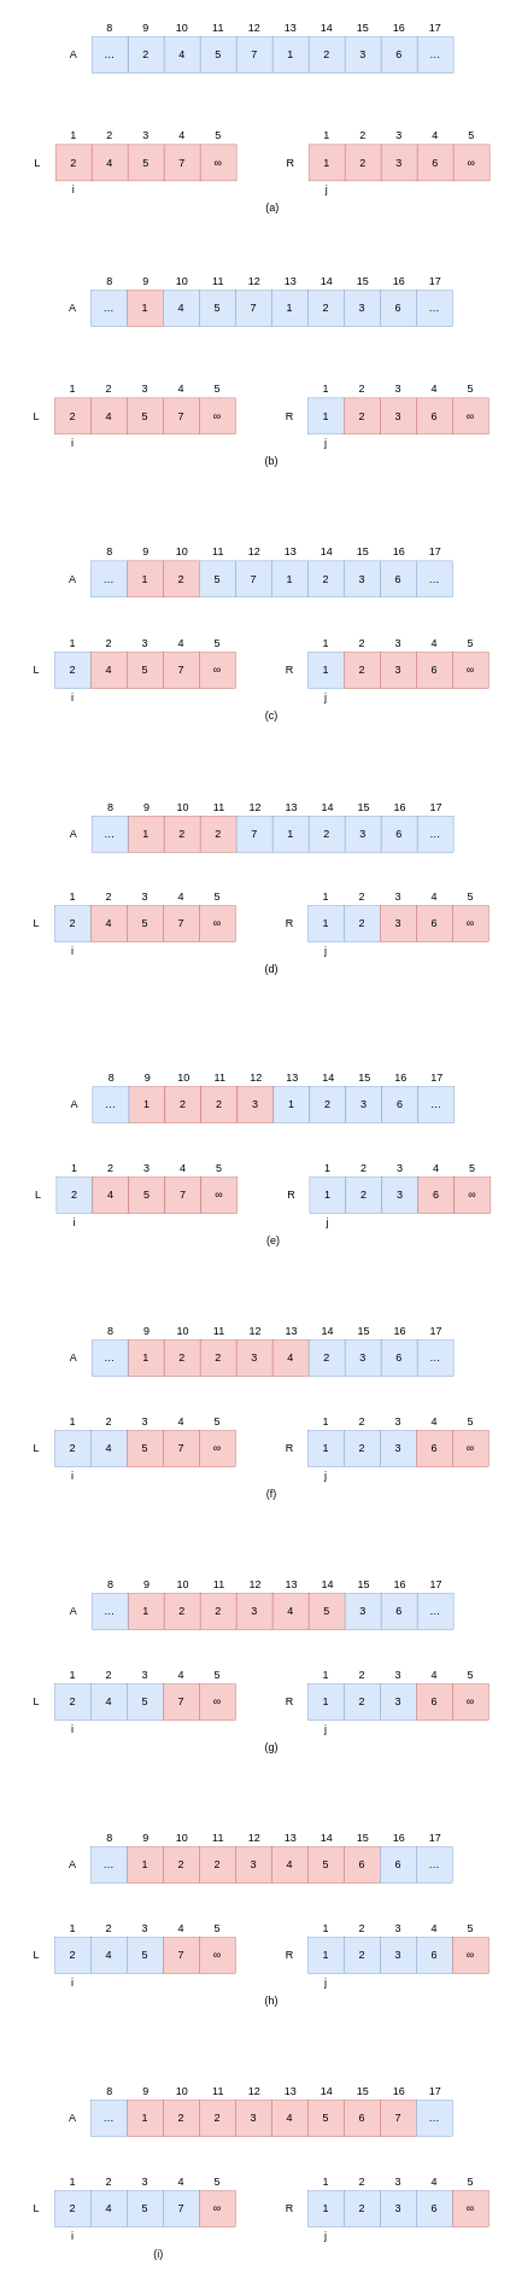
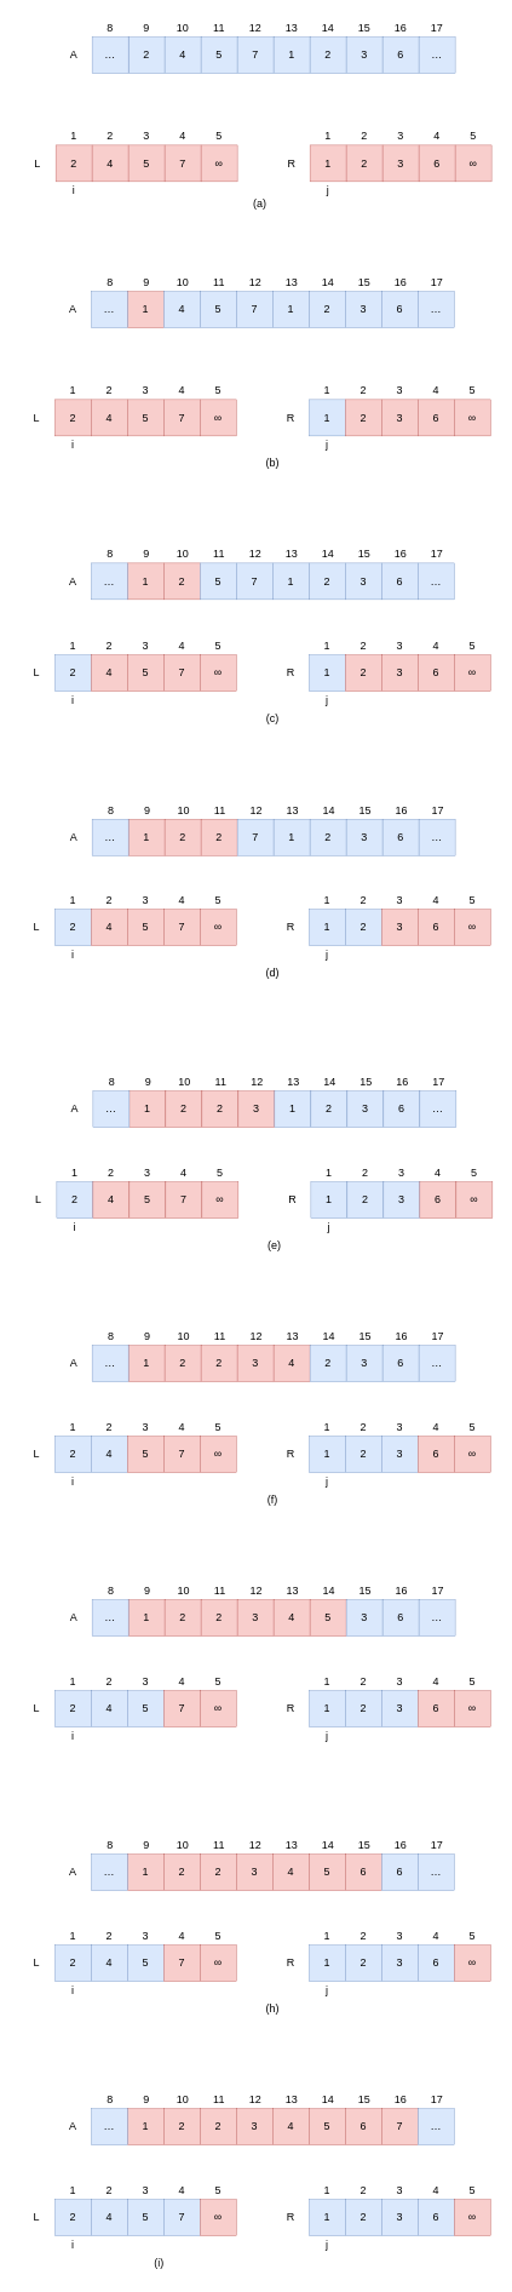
- <mxCell id="47" value="(a)" style="text;html=1;strokeColor=none;fillColor=none;align=center;verticalAlign=middle;whiteSpace=wrap;rounded=0;movable=1;resizable=1;rotatable=1;deletable=1;editable=1;locked=0;connectable=1;" vertex="1" parent="1"><mxGeometry x="281" y="219" width="40" height="20" as="geometry" /></mxCell>
+ <mxCell id="47" value="(a)" style="text;html=1;strokeColor=none;fillColor=none;align=center;verticalAlign=middle;whiteSpace=wrap;rounded=0;movable=1;resizable=1;rotatable=1;deletable=1;editable=1;locked=0;connectable=1;" vertex="1" parent="1"><mxGeometry x="266" y="214" width="40" height="20" as="geometry" /></mxCell>
- <mxCell id="323" value="(g)" style="text;html=1;strokeColor=none;fillColor=none;align=center;verticalAlign=middle;whiteSpace=wrap;rounded=0;movable=1;resizable=1;rotatable=1;deletable=1;editable=1;locked=0;connectable=1;" vertex="1" parent="1"><mxGeometry x="280" y="1920" width="40" height="20" as="geometry" /></mxCell>
